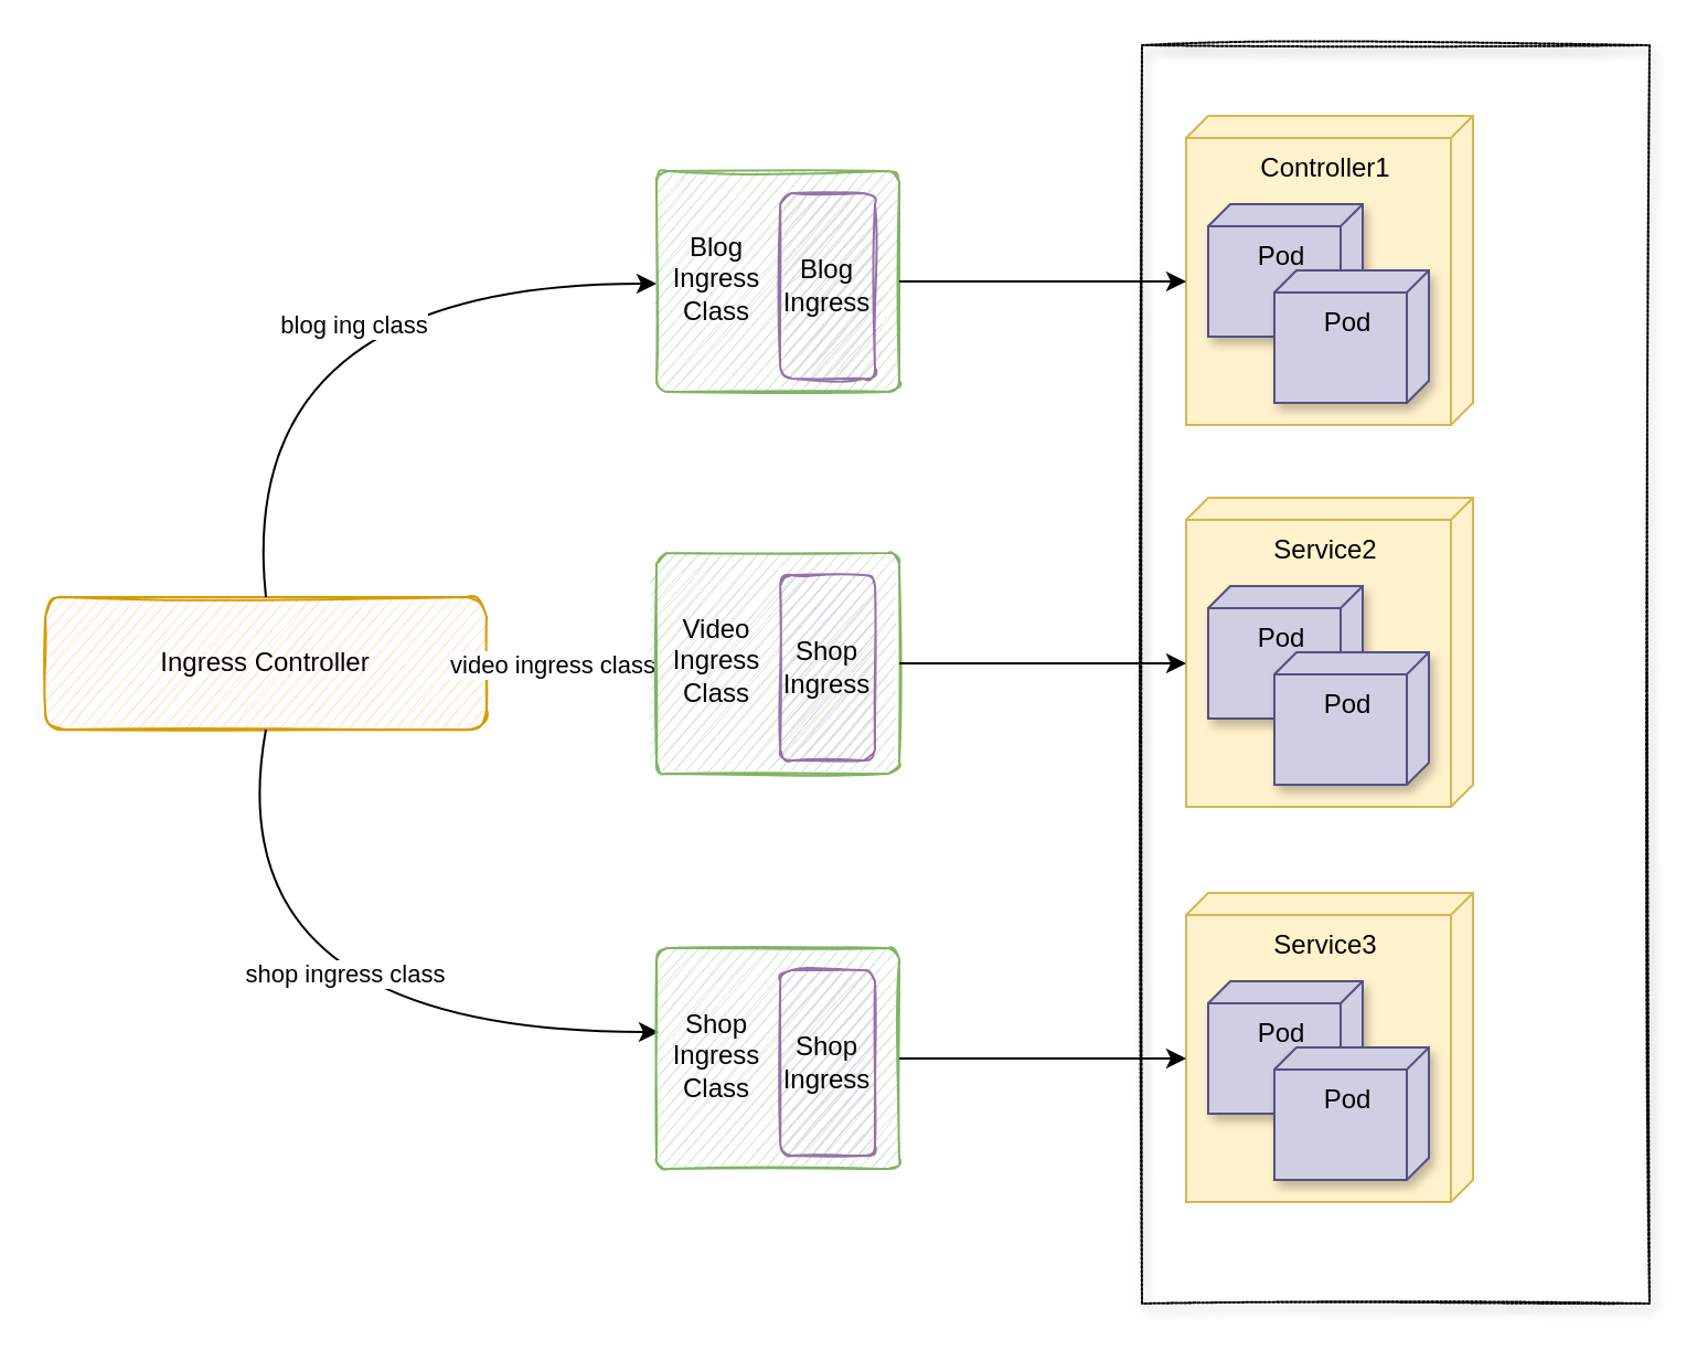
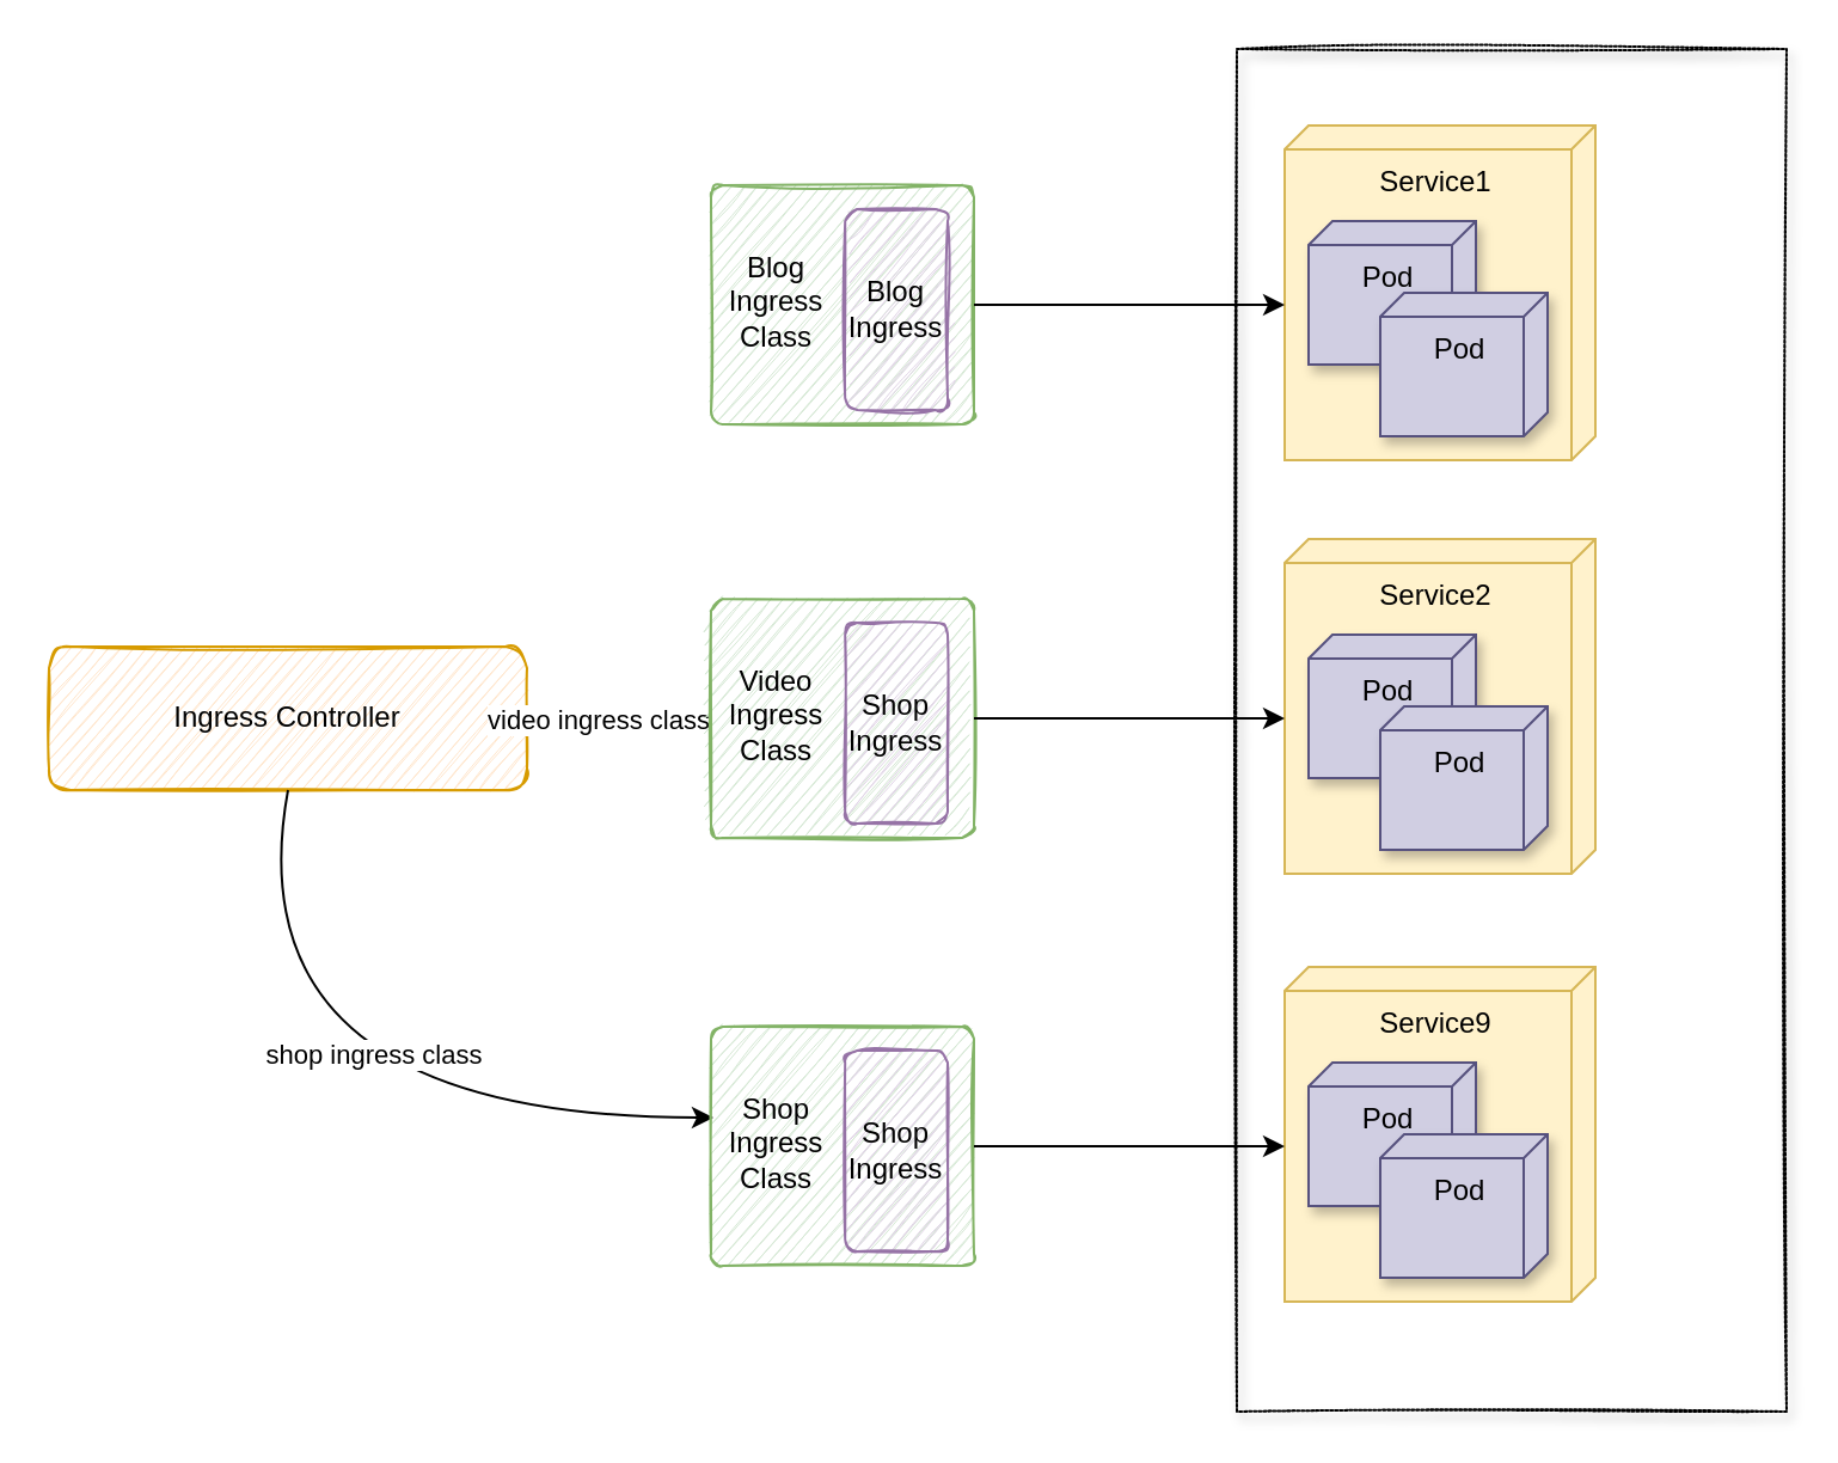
- <mxCell id="19" value="Controller1" style="verticalAlign=top;align=center;shape=cube;size=10;direction=south;fontStyle=0;html=1;boundedLbl=1;spacingLeft=5;rounded=1;shadow=0;glass=0;sketch=0;fillColor=#fff2cc;strokeColor=#d6b656;" parent="1" vertex="1"><mxGeometry x="537" y="52" width="130" height="140" as="geometry" /></mxCell>
+ <mxCell id="19" value="Service1" style="verticalAlign=top;align=center;shape=cube;size=10;direction=south;fontStyle=0;html=1;boundedLbl=1;spacingLeft=5;rounded=1;shadow=0;glass=0;sketch=0;fillColor=#fff2cc;strokeColor=#d6b656;" parent="1" vertex="1"><mxGeometry x="537" y="52" width="130" height="140" as="geometry" /></mxCell>
- <mxCell id="6" value="" style="curved=1;endArrow=classic;html=1;rounded=0;exitX=0.5;exitY=0;exitDx=0;exitDy=0;entryX=0;entryY=0.52;entryDx=0;entryDy=0;entryPerimeter=0;" parent="1" source="3" target="11" edge="1"><mxGeometry width="50" height="50" relative="1" as="geometry"><mxPoint x="177" y="220" as="sourcePoint" /><mxPoint x="297" y="170" as="targetPoint" /><Array as="points"><mxPoint x="105" y="128" /></Array></mxGeometry></mxCell>
- <mxCell id="7" value="blog ing class" style="edgeLabel;html=1;align=center;verticalAlign=middle;resizable=0;points=[];" parent="6" vertex="1" connectable="0"><mxGeometry x="0.174" y="-18" relative="1" as="geometry"><mxPoint as="offset" /></mxGeometry></mxCell>
- <mxCell id="25" value="Service3" style="verticalAlign=top;align=center;shape=cube;size=10;direction=south;fontStyle=0;html=1;boundedLbl=1;spacingLeft=5;rounded=1;shadow=0;glass=0;sketch=0;fillColor=#fff2cc;strokeColor=#d6b656;" parent="1" vertex="1"><mxGeometry x="537" y="404" width="130" height="140" as="geometry" /></mxCell>
+ <mxCell id="25" value="Service9" style="verticalAlign=top;align=center;shape=cube;size=10;direction=south;fontStyle=0;html=1;boundedLbl=1;spacingLeft=5;rounded=1;shadow=0;glass=0;sketch=0;fillColor=#fff2cc;strokeColor=#d6b656;" parent="1" vertex="1"><mxGeometry x="537" y="404" width="130" height="140" as="geometry" /></mxCell>
